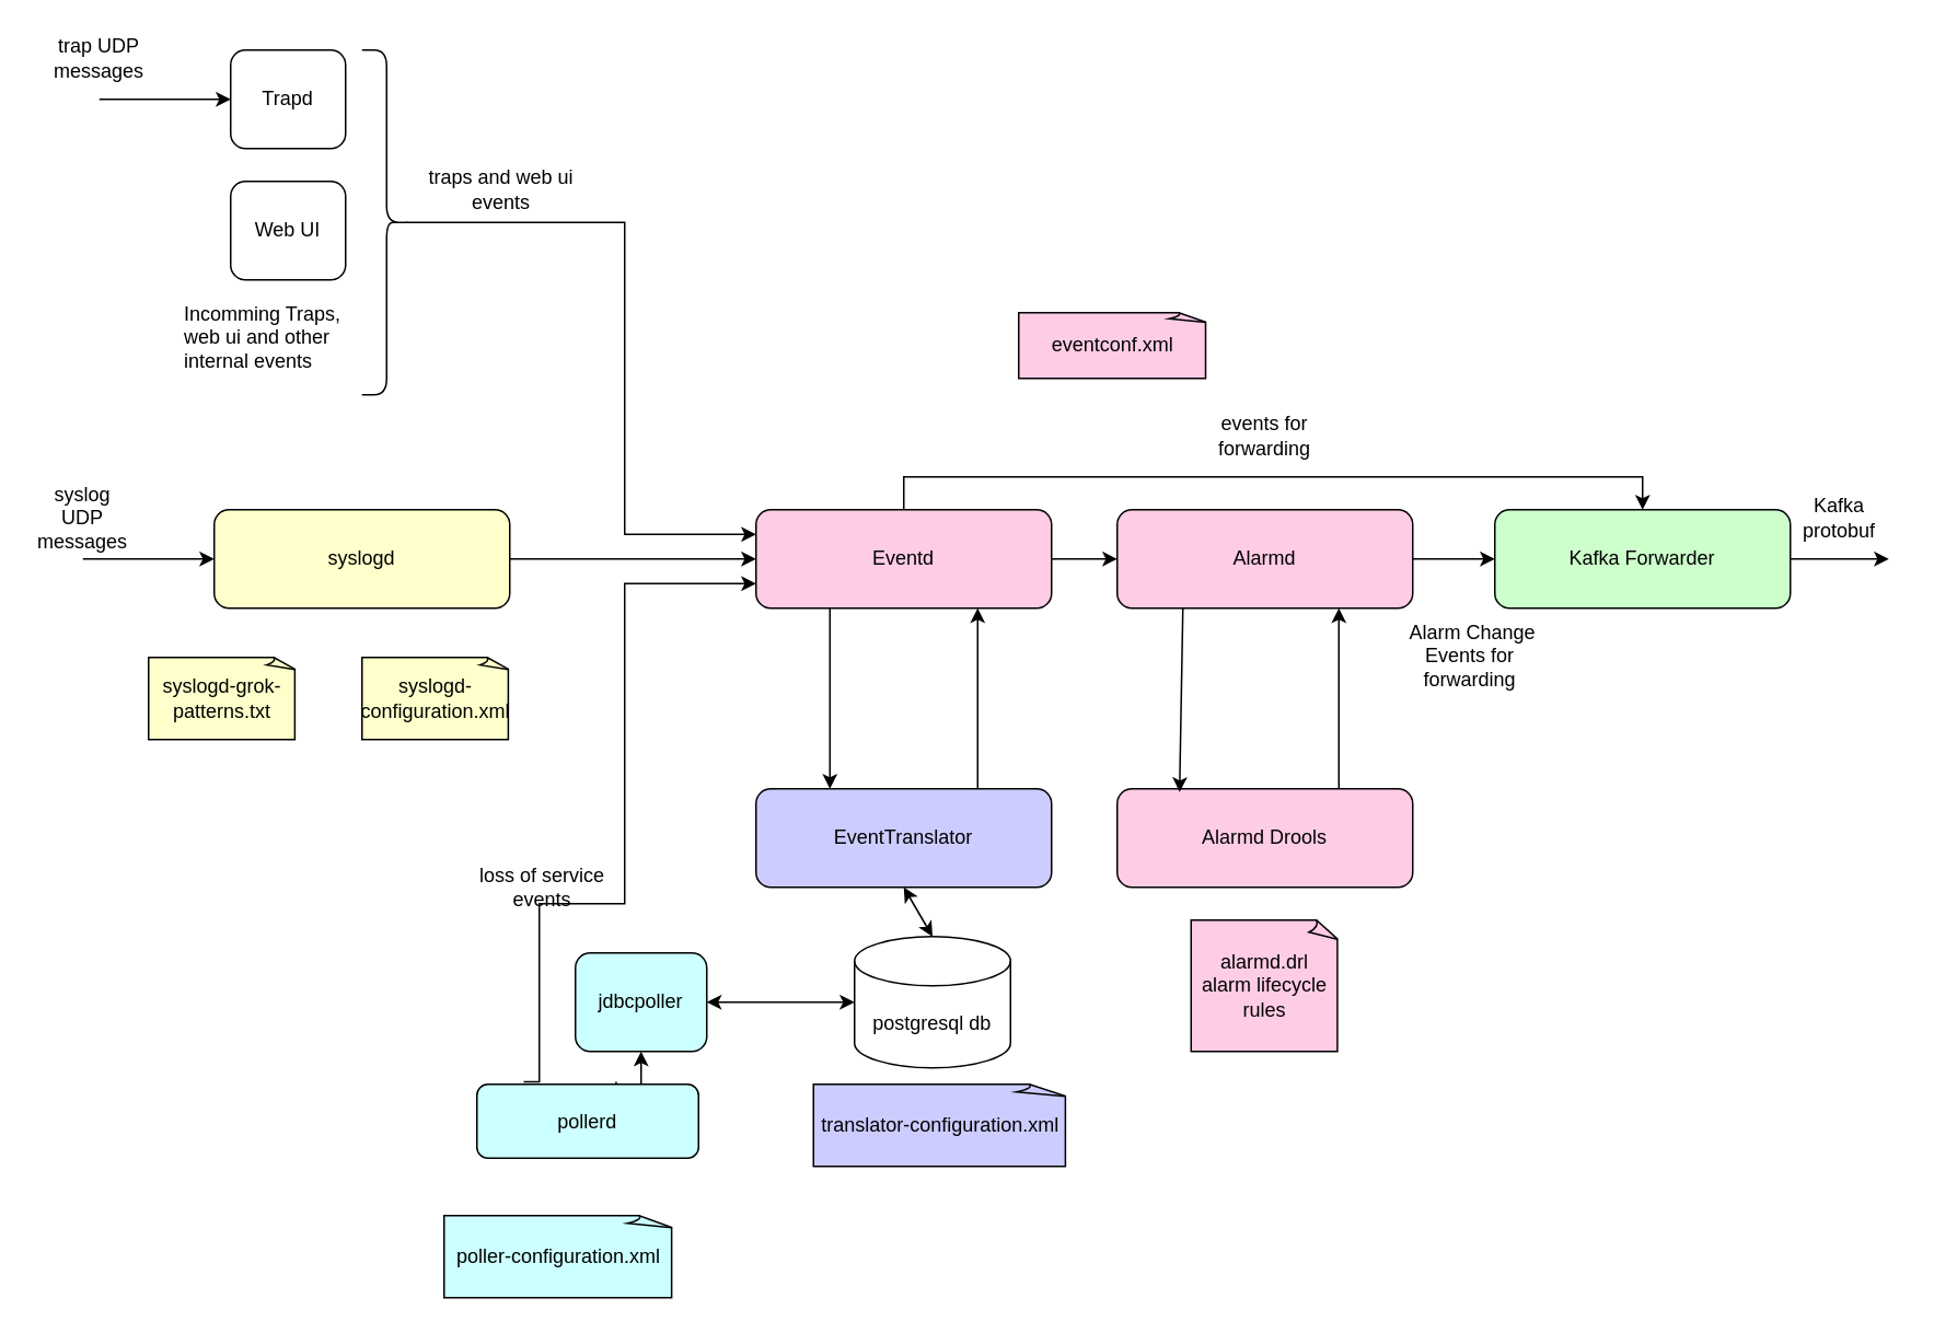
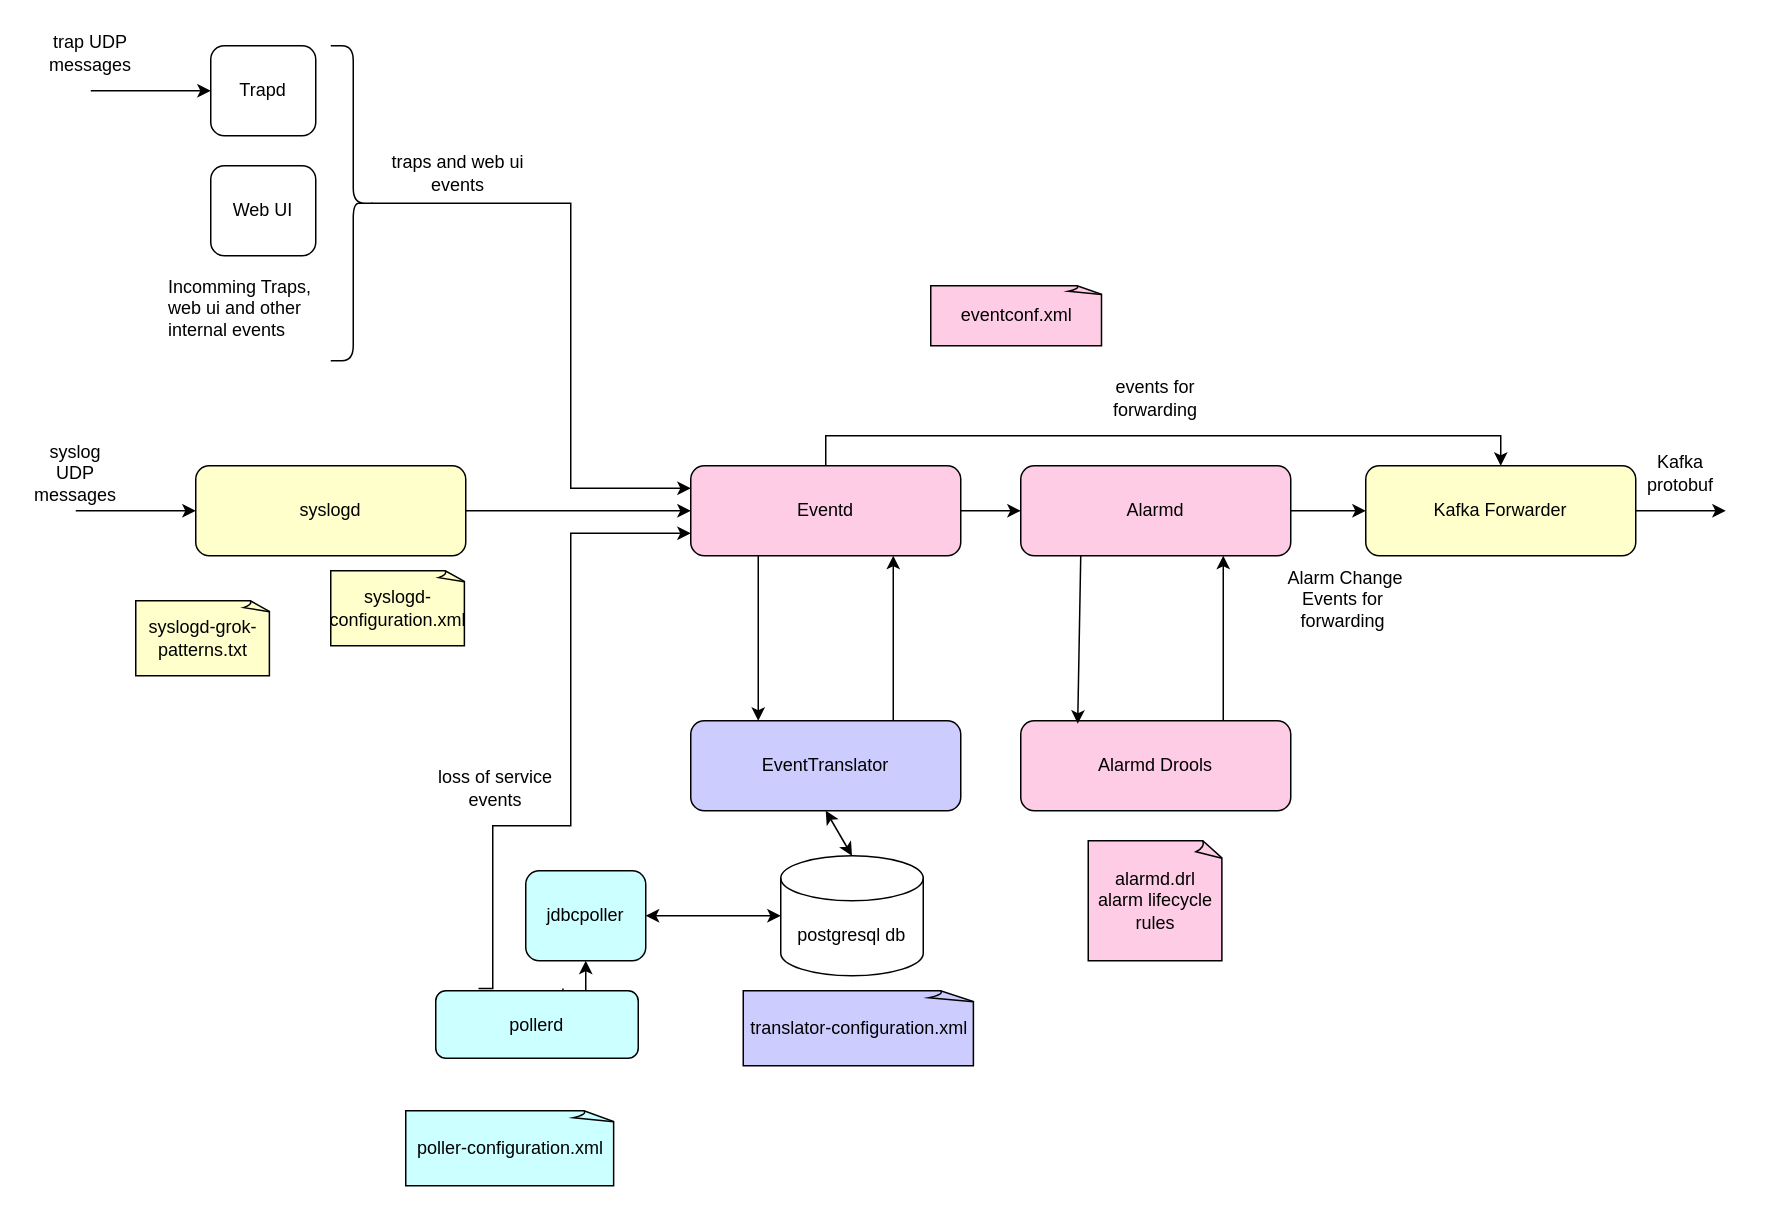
- <mxCell id="6" value="Kafka Forwarder" style="rounded=1;whiteSpace=wrap;html=1;fillColor=#CCFFCC;" vertex="1" parent="1"><mxGeometry x="910" y="310" width="180" height="60" as="geometry" /></mxCell>
+ <mxCell id="6" value="Kafka Forwarder" style="rounded=1;whiteSpace=wrap;html=1;fillColor=#ffffcc;" vertex="1" parent="1"><mxGeometry x="910" y="310" width="180" height="60" as="geometry" /></mxCell>
- <mxCell id="43" value="syslogd-configuration.xml" style="whiteSpace=wrap;html=1;shape=mxgraph.basic.document;fillColor=#FFFFCC;" vertex="1" parent="1"><mxGeometry x="220" y="400" width="90" height="50" as="geometry" /></mxCell>
+ <mxCell id="43" value="syslogd-configuration.xml" style="whiteSpace=wrap;html=1;shape=mxgraph.basic.document;fillColor=#FFFFCC;" vertex="1" parent="1"><mxGeometry x="220" y="380" width="90" height="50" as="geometry" /></mxCell>
- <mxCell id="38" value="loss of service events" style="text;html=1;align=center;verticalAlign=middle;whiteSpace=wrap;rounded=0;" vertex="1" parent="1"><mxGeometry x="280" y="525" width="100" height="30" as="geometry" /></mxCell>
+ <mxCell id="38" value="loss of service events" style="text;html=1;align=center;verticalAlign=middle;whiteSpace=wrap;rounded=0;" vertex="1" parent="1"><mxGeometry x="280" y="510" width="100" height="30" as="geometry" /></mxCell>
